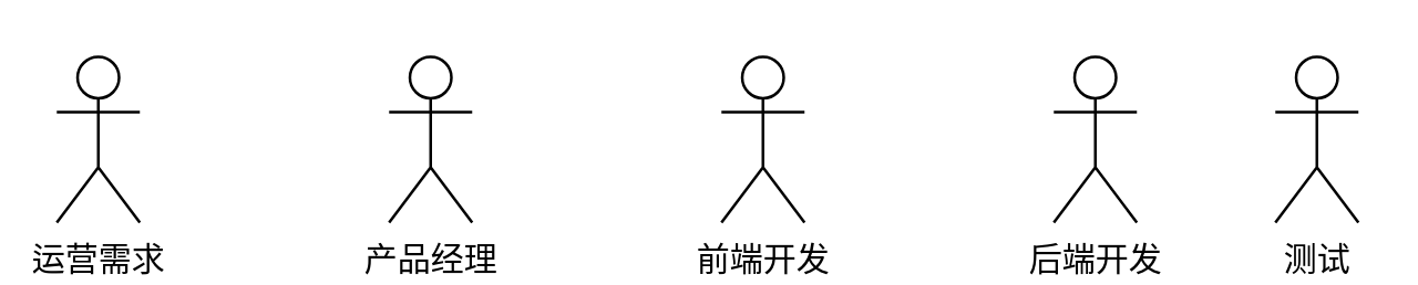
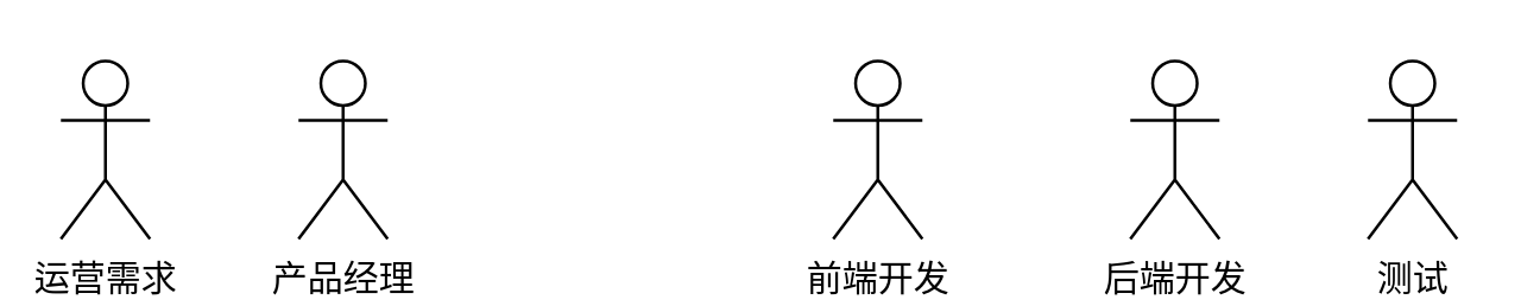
- <mxCell id="3" value="产品经理" style="shape=umlActor;verticalLabelPosition=bottom;verticalAlign=top;html=1;" vertex="1" parent="1"><mxGeometry x="140" y="20" width="30" height="60" as="geometry" /></mxCell>
+ <mxCell id="3" value="产品经理" style="shape=umlActor;verticalLabelPosition=bottom;verticalAlign=top;html=1;" vertex="1" parent="1"><mxGeometry x="100" y="20" width="30" height="60" as="geometry" /></mxCell>
- <mxCell id="4" value="前端开发" style="shape=umlActor;verticalLabelPosition=bottom;verticalAlign=top;html=1;" vertex="1" parent="1"><mxGeometry x="260" y="20" width="30" height="60" as="geometry" /></mxCell>
+ <mxCell id="4" value="前端开发" style="shape=umlActor;verticalLabelPosition=bottom;verticalAlign=top;html=1;" vertex="1" parent="1"><mxGeometry x="280" y="20" width="30" height="60" as="geometry" /></mxCell>
